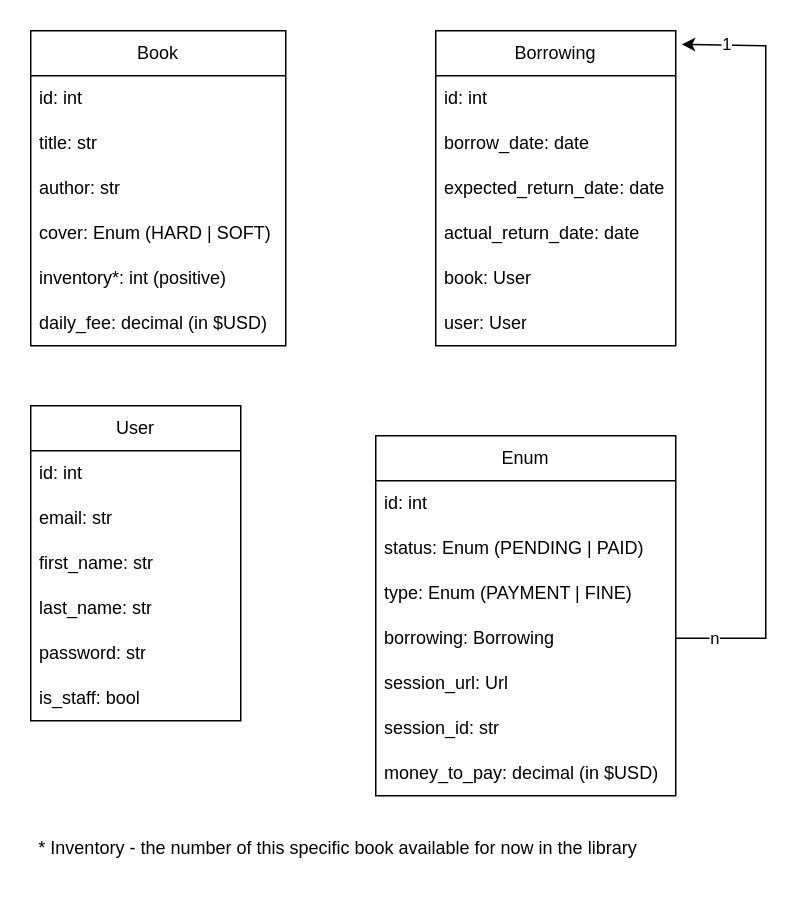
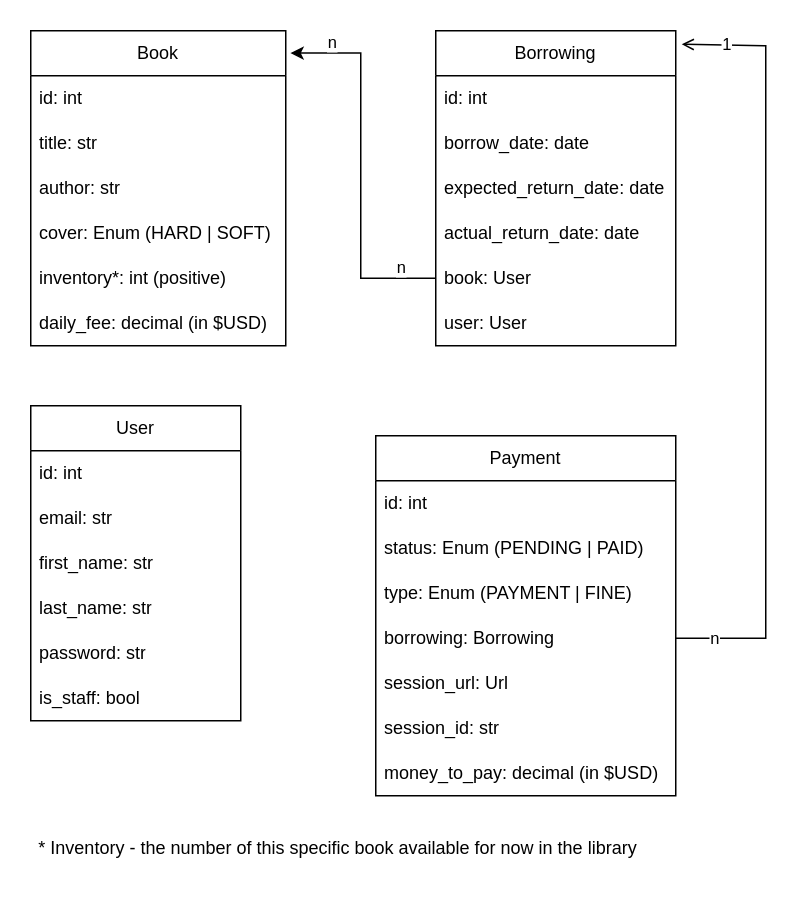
- <mxCell id="35" style="edgeStyle=orthogonalEdgeStyle;rounded=0;orthogonalLoop=1;jettySize=auto;html=1;exitX=1;exitY=0.5;exitDx=0;exitDy=0;entryX=1.025;entryY=0.043;entryDx=0;entryDy=0;entryPerimeter=0;" parent="1" source="31" target="17" edge="1"><mxGeometry relative="1" as="geometry"><mxPoint x="580" y="30" as="targetPoint" /><Array as="points"><mxPoint x="510" y="425" /><mxPoint x="510" y="30" /></Array></mxGeometry></mxCell>
+ <mxCell id="35" style="edgeStyle=orthogonalEdgeStyle;rounded=0;orthogonalLoop=1;jettySize=auto;html=1;exitX=1;exitY=0.5;exitDx=0;exitDy=0;entryX=1.025;entryY=0.043;entryDx=0;entryDy=0;entryPerimeter=0;endArrow=open;" parent="1" source="31" target="17" edge="1"><mxGeometry relative="1" as="geometry"><mxPoint x="580" y="30" as="targetPoint" /><Array as="points"><mxPoint x="510" y="425" /><mxPoint x="510" y="30" /></Array></mxGeometry></mxCell>
+ <mxCell id="24" style="edgeStyle=orthogonalEdgeStyle;rounded=0;orthogonalLoop=1;jettySize=auto;html=1;exitX=0;exitY=0.5;exitDx=0;exitDy=0;entryX=1.018;entryY=0.071;entryDx=0;entryDy=0;entryPerimeter=0;" parent="1" source="22" target="2" edge="1"><mxGeometry relative="1" as="geometry" /></mxCell>
+ <mxCell id="25" value="n" style="edgeLabel;html=1;align=center;verticalAlign=middle;resizable=0;points=[];" parent="24" vertex="1" connectable="0"><mxGeometry x="0.782" relative="1" as="geometry"><mxPoint y="-7" as="offset" /></mxGeometry></mxCell>
+ <mxCell id="26" value="n" style="edgeLabel;html=1;align=center;verticalAlign=middle;resizable=0;points=[];" parent="24" vertex="1" connectable="0"><mxGeometry x="-0.806" y="2" relative="1" as="geometry"><mxPoint y="-10" as="offset" /></mxGeometry></mxCell>
- <mxCell id="27" value="Enum" style="swimlane;fontStyle=0;childLayout=stackLayout;horizontal=1;startSize=30;horizontalStack=0;resizeParent=1;resizeParentMax=0;resizeLast=0;collapsible=1;marginBottom=0;whiteSpace=wrap;html=1;" parent="1" vertex="1"><mxGeometry x="250" y="290" width="200" height="240" as="geometry" /></mxCell>
+ <mxCell id="27" value="Payment" style="swimlane;fontStyle=0;childLayout=stackLayout;horizontal=1;startSize=30;horizontalStack=0;resizeParent=1;resizeParentMax=0;resizeLast=0;collapsible=1;marginBottom=0;whiteSpace=wrap;html=1;" parent="1" vertex="1"><mxGeometry x="250" y="290" width="200" height="240" as="geometry" /></mxCell>
